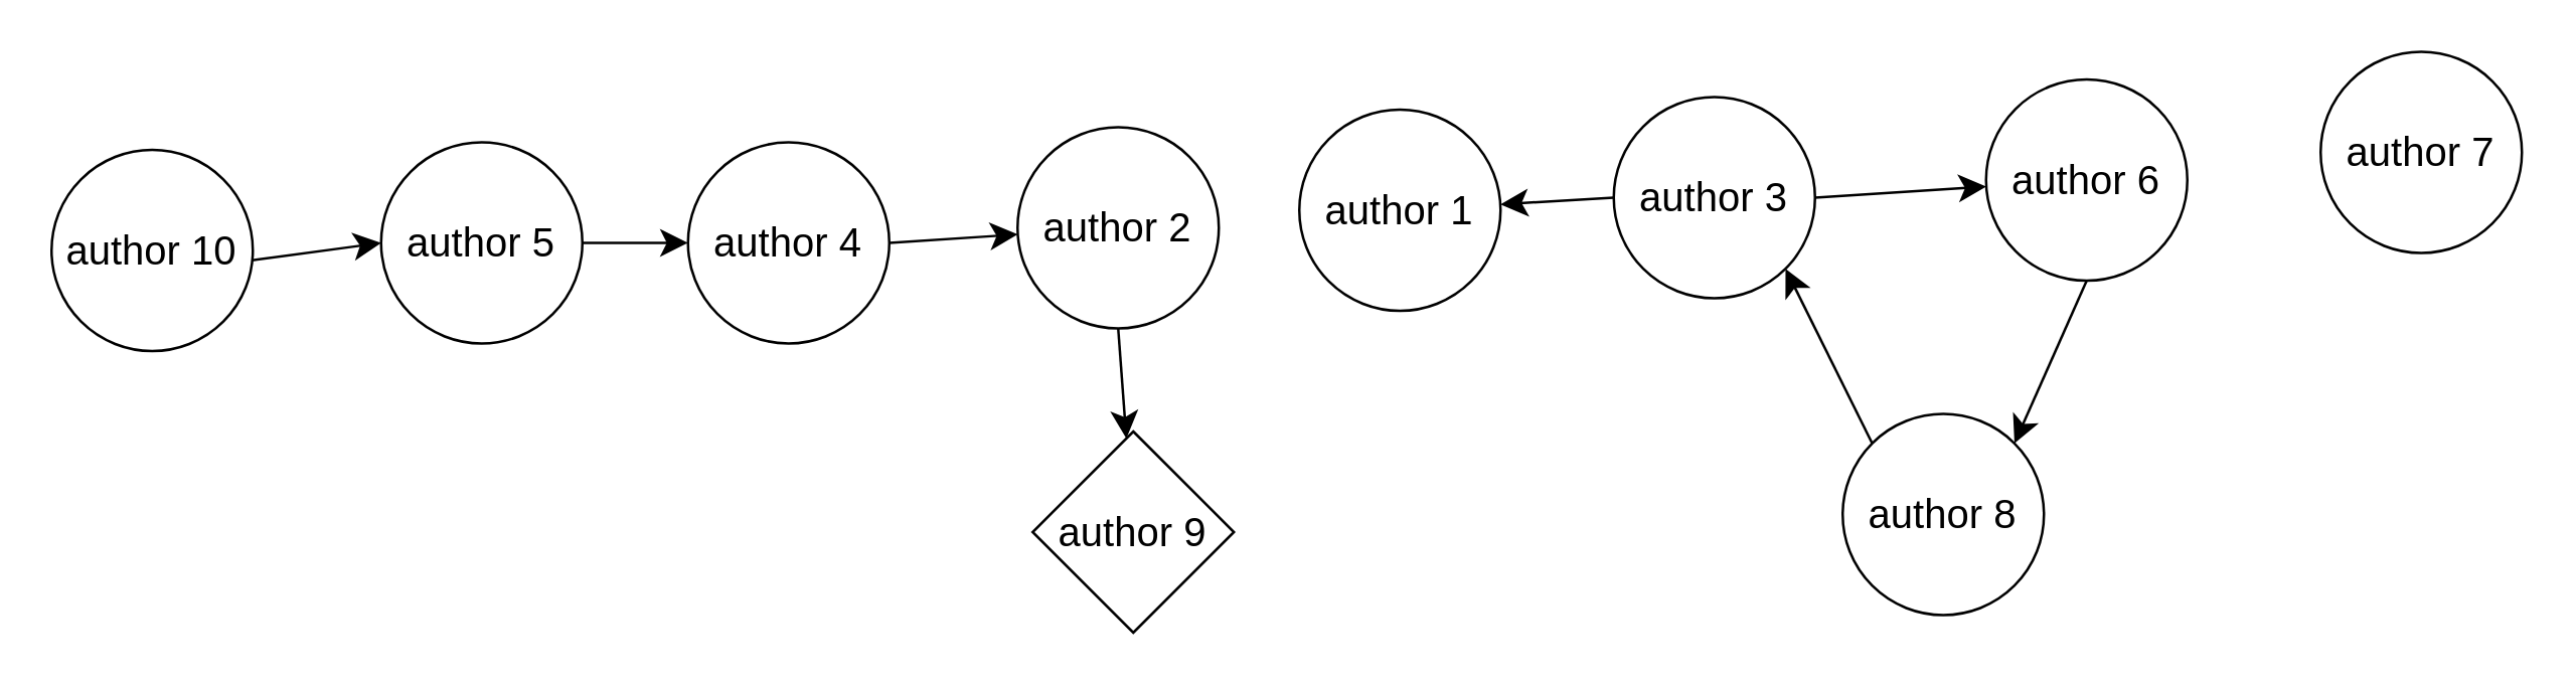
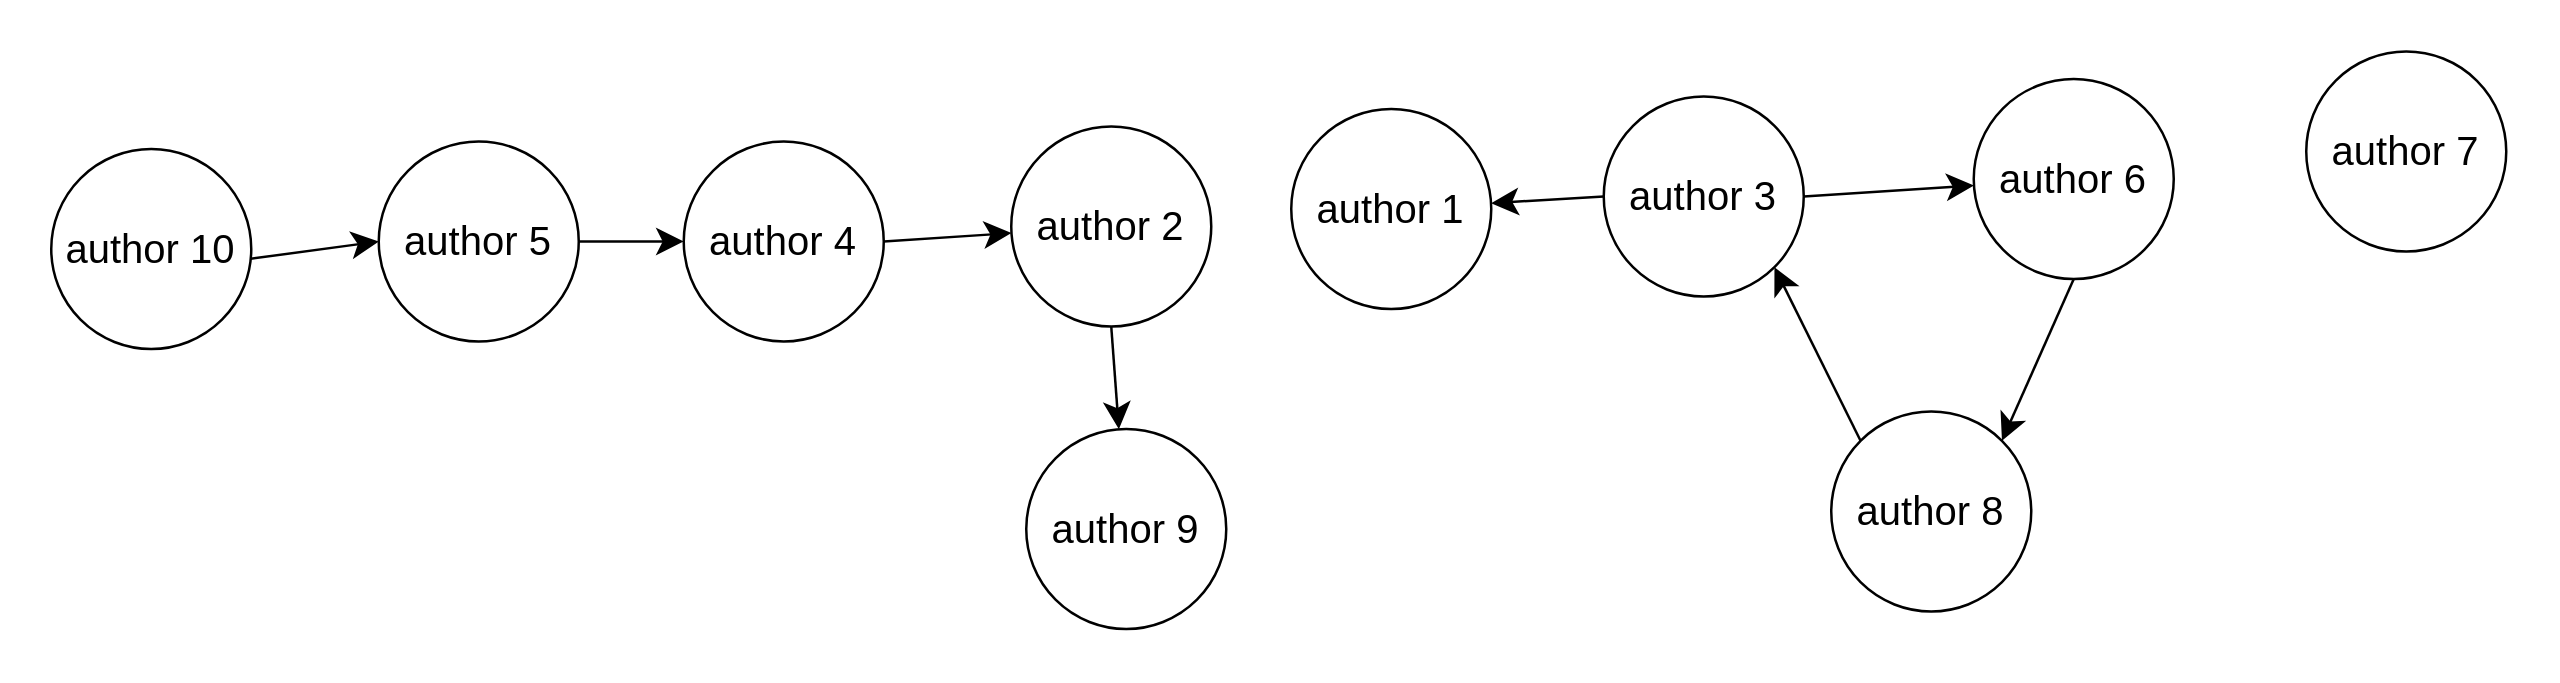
- <mxCell id="17" value="&lt;font style=&quot;font-size: 16px;&quot;&gt;author 9&lt;/font&gt;" style="rhombus;whiteSpace=wrap;html=1;aspect=fixed;" vertex="1" parent="1"><mxGeometry x="410" y="171" width="80" height="80" as="geometry" /></mxCell>
+ <mxCell id="17" value="&lt;font style=&quot;font-size: 16px;&quot;&gt;author 9&lt;/font&gt;" style="ellipse;whiteSpace=wrap;html=1;aspect=fixed;" vertex="1" parent="1"><mxGeometry x="410" y="171" width="80" height="80" as="geometry" /></mxCell>
